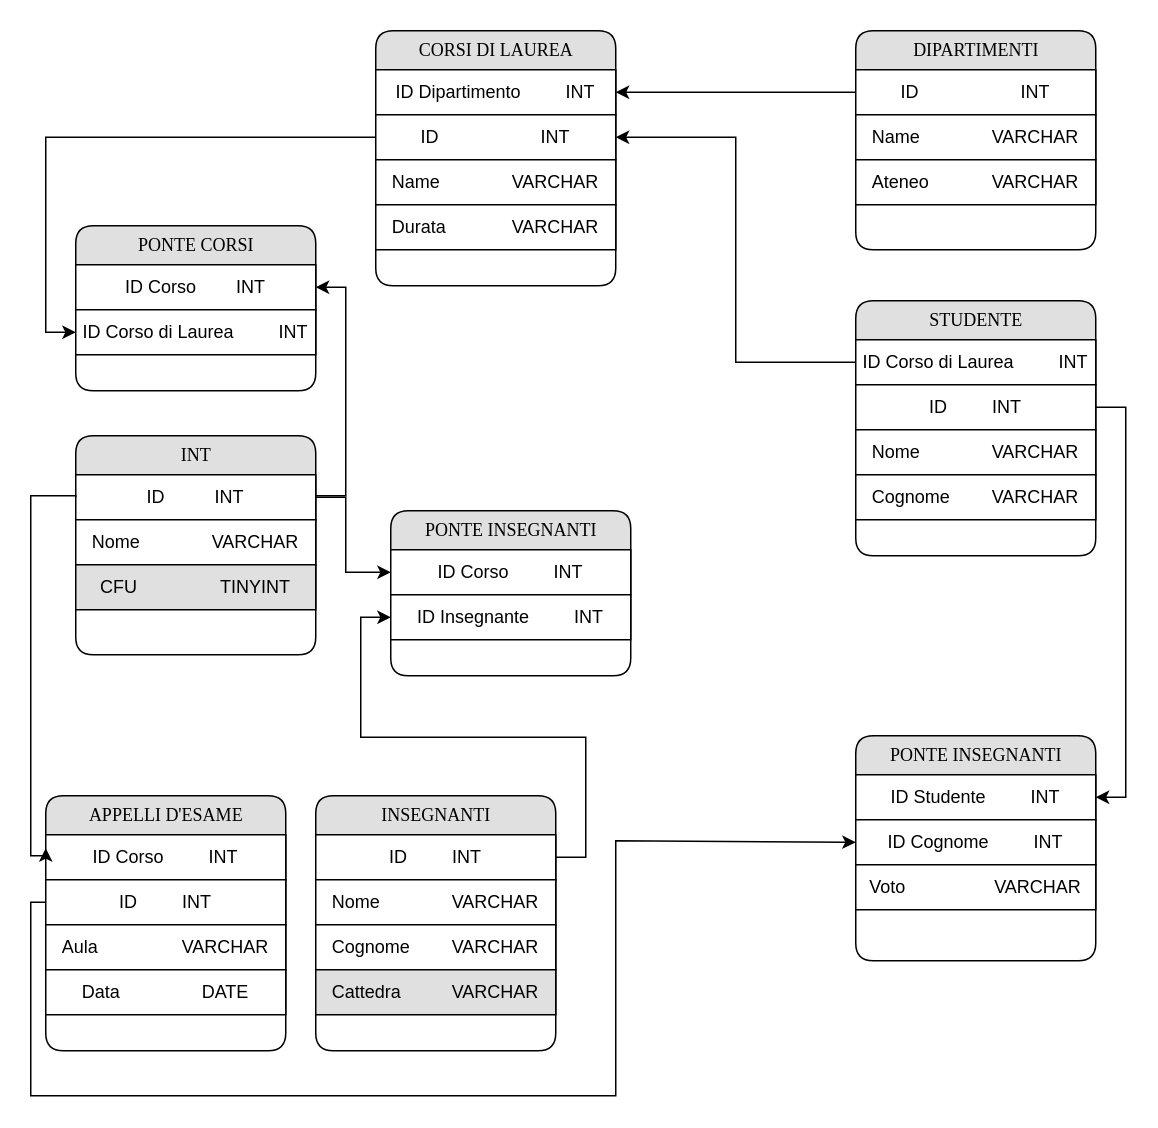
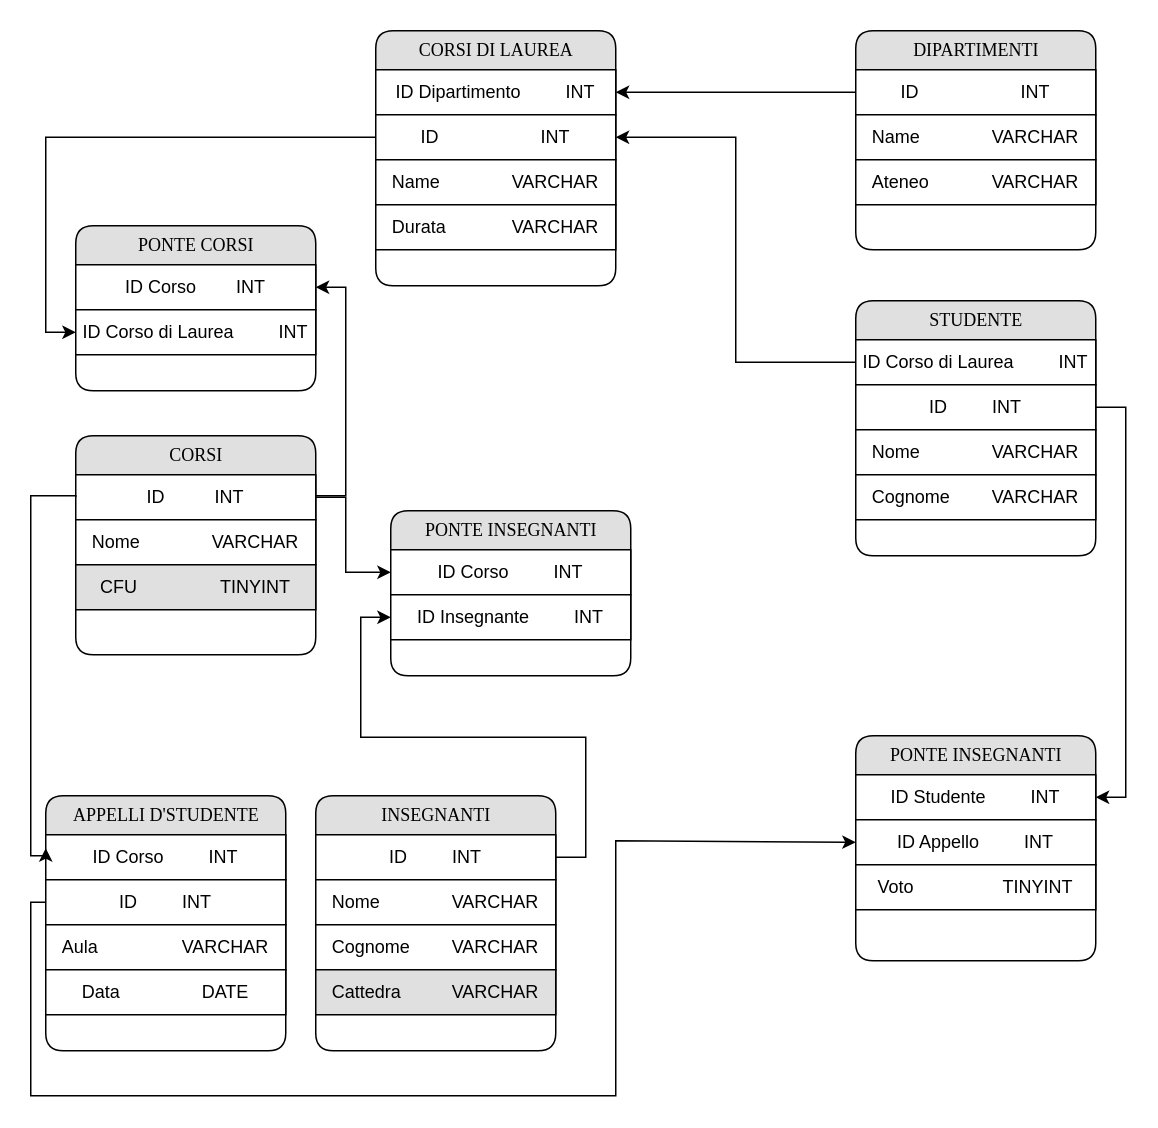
- <mxCell id="12" value="INT" style="swimlane;html=1;fontStyle=0;childLayout=stackLayout;horizontal=1;startSize=26;fillColor=#e0e0e0;horizontalStack=0;resizeParent=1;resizeLast=0;collapsible=1;marginBottom=0;swimlaneFillColor=#ffffff;align=center;rounded=1;shadow=0;comic=0;labelBackgroundColor=none;strokeWidth=1;fontFamily=Verdana;fontSize=12" vertex="1" parent="1"><mxGeometry x="50" y="290" width="160" height="146" as="geometry" /></mxCell>
+ <mxCell id="12" value="CORSI" style="swimlane;html=1;fontStyle=0;childLayout=stackLayout;horizontal=1;startSize=26;fillColor=#e0e0e0;horizontalStack=0;resizeParent=1;resizeLast=0;collapsible=1;marginBottom=0;swimlaneFillColor=#ffffff;align=center;rounded=1;shadow=0;comic=0;labelBackgroundColor=none;strokeWidth=1;fontFamily=Verdana;fontSize=12" vertex="1" parent="1"><mxGeometry x="50" y="290" width="160" height="146" as="geometry" /></mxCell>
- <mxCell id="21" value="APPELLI D'ESAME" style="swimlane;html=1;fontStyle=0;childLayout=stackLayout;horizontal=1;startSize=26;fillColor=#e0e0e0;horizontalStack=0;resizeParent=1;resizeLast=0;collapsible=1;marginBottom=0;swimlaneFillColor=#ffffff;align=center;rounded=1;shadow=0;comic=0;labelBackgroundColor=none;strokeWidth=1;fontFamily=Verdana;fontSize=12" vertex="1" parent="1"><mxGeometry x="30" y="530" width="160" height="170" as="geometry" /></mxCell>
+ <mxCell id="21" value="APPELLI D'STUDENTE" style="swimlane;html=1;fontStyle=0;childLayout=stackLayout;horizontal=1;startSize=26;fillColor=#e0e0e0;horizontalStack=0;resizeParent=1;resizeLast=0;collapsible=1;marginBottom=0;swimlaneFillColor=#ffffff;align=center;rounded=1;shadow=0;comic=0;labelBackgroundColor=none;strokeWidth=1;fontFamily=Verdana;fontSize=12" vertex="1" parent="1"><mxGeometry x="30" y="530" width="160" height="170" as="geometry" /></mxCell>
- <mxCell id="45" value="ID Cognome&amp;nbsp; &amp;nbsp; &amp;nbsp; &amp;nbsp; &amp;nbsp;INT" style="rounded=0;whiteSpace=wrap;html=1;" vertex="1" parent="43"><mxGeometry y="56" width="160" height="30" as="geometry" /></mxCell>
+ <mxCell id="45" value="ID Appello&amp;nbsp; &amp;nbsp; &amp;nbsp; &amp;nbsp; &amp;nbsp;INT" style="rounded=0;whiteSpace=wrap;html=1;" vertex="1" parent="43"><mxGeometry y="56" width="160" height="30" as="geometry" /></mxCell>
- <mxCell id="46" value="Voto&lt;span style=&quot;white-space: pre;&quot;&gt;&#09;&lt;/span&gt;&lt;span style=&quot;white-space: pre;&quot;&gt;&#09;&lt;/span&gt;&amp;nbsp; &amp;nbsp; &amp;nbsp; &amp;nbsp; &amp;nbsp;VARCHAR" style="rounded=0;whiteSpace=wrap;html=1;" vertex="1" parent="43"><mxGeometry y="86" width="160" height="30" as="geometry" /></mxCell>
+ <mxCell id="46" value="Voto&lt;span style=&quot;white-space: pre;&quot;&gt;&#09;&lt;/span&gt;&lt;span style=&quot;white-space: pre;&quot;&gt;&#09;&lt;/span&gt;&amp;nbsp; &amp;nbsp; &amp;nbsp; &amp;nbsp; &amp;nbsp;TINYINT" style="rounded=0;whiteSpace=wrap;html=1;" vertex="1" parent="43"><mxGeometry y="86" width="160" height="30" as="geometry" /></mxCell>
